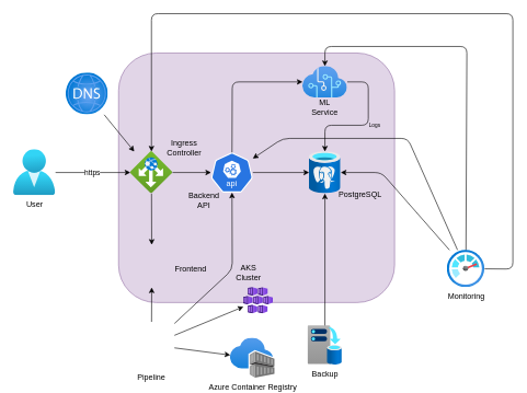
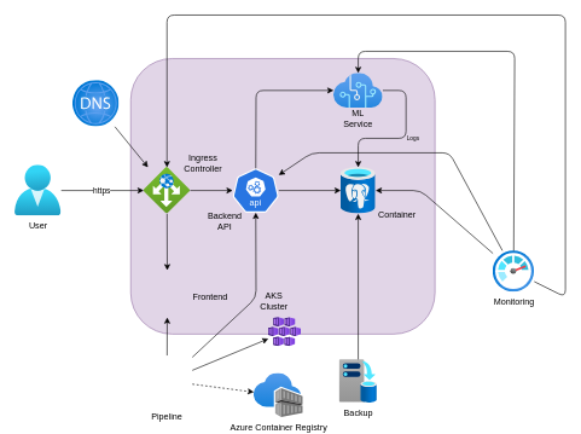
- <mxCell id="33" value="PostgreSQL" style="text;html=1;align=center;verticalAlign=middle;whiteSpace=wrap;rounded=0;" parent="1" vertex="1"><mxGeometry x="518" y="280" width="60" height="30" as="geometry" /></mxCell>
+ <mxCell id="33" value="Container" style="text;html=1;align=center;verticalAlign=middle;whiteSpace=wrap;rounded=0;" parent="1" vertex="1"><mxGeometry x="518" y="280" width="60" height="30" as="geometry" /></mxCell>
- <mxCell id="18" value="Monitoring" style="image;aspect=fixed;html=1;points=[];align=center;fontSize=12;image=img/lib/azure2/management_governance/Monitor.svg;" parent="1" vertex="1"><mxGeometry x="680" y="380" width="57" height="57" as="geometry" /></mxCell>
+ <mxCell id="18" value="Monitoring" style="image;aspect=fixed;html=1;points=[];align=center;fontSize=12;image=img/lib/azure2/management_governance/Monitor.svg;" parent="1" vertex="1"><mxGeometry x="680" y="345" width="57" height="57" as="geometry" /></mxCell>
- <mxCell id="24" value="" style="endArrow=classic;html=1;rounded=0;" parent="1" source="22" target="23" edge="1"><mxGeometry width="50" height="50" relative="1" as="geometry"><mxPoint x="300" y="710" as="sourcePoint" /><mxPoint x="350" y="660" as="targetPoint" /></mxGeometry></mxCell>
+ <mxCell id="24" value="" style="endArrow=classic;html=1;rounded=0;dashed=1;" parent="1" source="22" target="23" edge="1"><mxGeometry width="50" height="50" relative="1" as="geometry"><mxPoint x="300" y="710" as="sourcePoint" /><mxPoint x="350" y="660" as="targetPoint" /></mxGeometry></mxCell>
